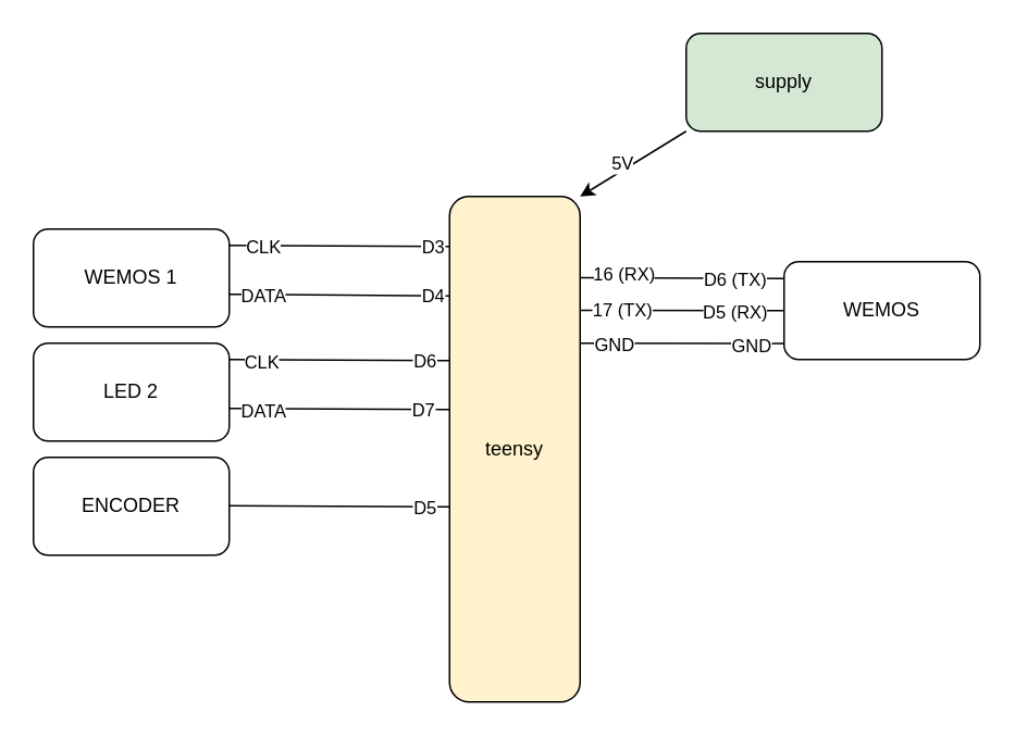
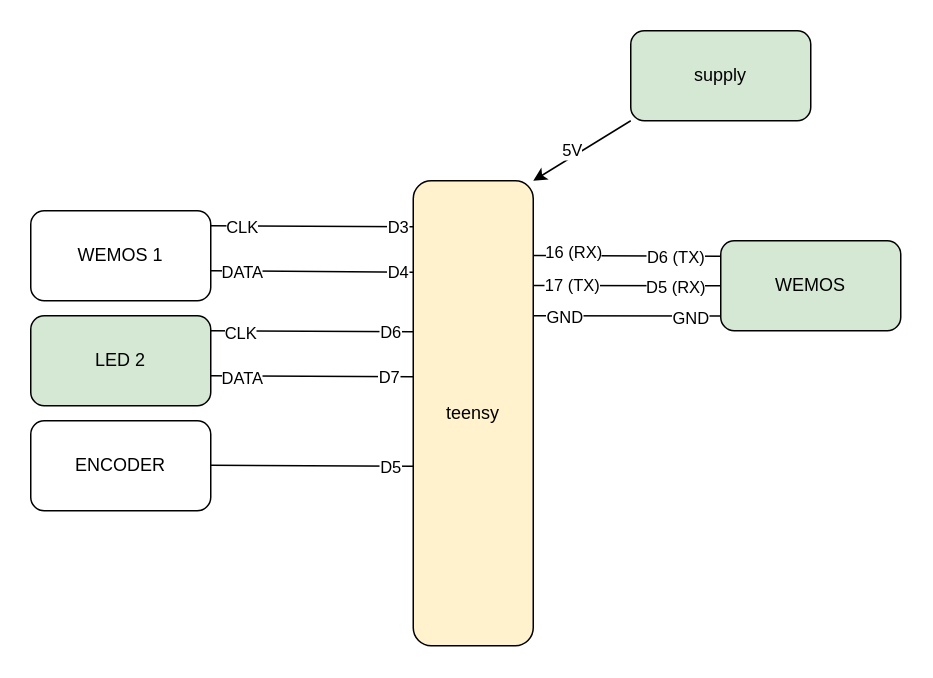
- <mxCell id="20" value="WEMOS" style="rounded=1;whiteSpace=wrap;html=1;" vertex="1" parent="1"><mxGeometry x="480" y="160" width="120" height="60" as="geometry" /></mxCell>
+ <mxCell id="20" value="WEMOS" style="rounded=1;whiteSpace=wrap;html=1;fillColor=#d5e8d4;" vertex="1" parent="1"><mxGeometry x="480" y="160" width="120" height="60" as="geometry" /></mxCell>
- <mxCell id="7" value="LED 2" style="rounded=1;whiteSpace=wrap;html=1;" vertex="1" parent="1"><mxGeometry x="20" y="210" width="120" height="60" as="geometry" /></mxCell>
+ <mxCell id="7" value="LED 2" style="rounded=1;whiteSpace=wrap;html=1;fillColor=#d5e8d4;" vertex="1" parent="1"><mxGeometry x="20" y="210" width="120" height="60" as="geometry" /></mxCell>
